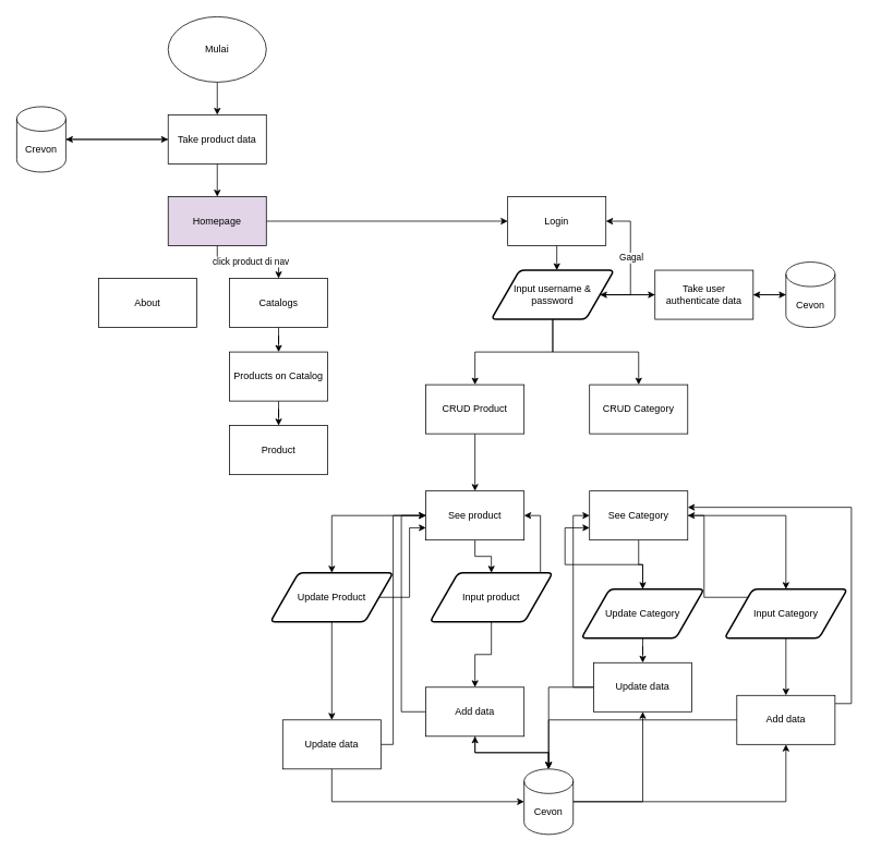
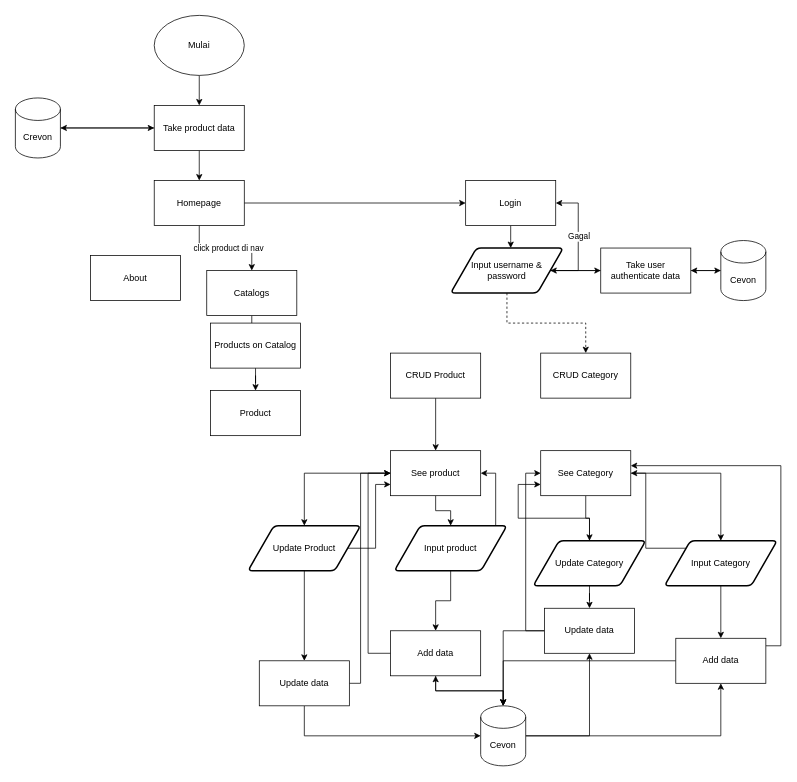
- <mxCell id="7" value="Homepage" style="rounded=0;whiteSpace=wrap;html=1;fillColor=#e1d5e7;" vertex="1" parent="1"><mxGeometry x="205" y="240" width="120" height="60" as="geometry" /></mxCell>
+ <mxCell id="7" value="Homepage" style="rounded=0;whiteSpace=wrap;html=1;" vertex="1" parent="1"><mxGeometry x="205" y="240" width="120" height="60" as="geometry" /></mxCell>
- <mxCell id="10" value="Catalogs" style="rounded=0;whiteSpace=wrap;html=1;" vertex="1" parent="1"><mxGeometry x="280" y="340" width="120" height="60" as="geometry" /></mxCell>
+ <mxCell id="10" value="Catalogs" style="rounded=0;whiteSpace=wrap;html=1;" vertex="1" parent="1"><mxGeometry x="275" y="360" width="120" height="60" as="geometry" /></mxCell>
- <mxCell id="25" style="edgeStyle=orthogonalEdgeStyle;rounded=0;orthogonalLoop=1;jettySize=auto;html=1;" edge="1" parent="1" source="27" target="18"><mxGeometry relative="1" as="geometry" /></mxCell>
+ <mxCell id="25" style="edgeStyle=orthogonalEdgeStyle;rounded=0;orthogonalLoop=1;jettySize=auto;html=1;dashed=1;" edge="1" parent="1" source="27" target="18"><mxGeometry relative="1" as="geometry" /></mxCell>
- <mxCell id="24" style="edgeStyle=orthogonalEdgeStyle;rounded=0;orthogonalLoop=1;jettySize=auto;html=1;" edge="1" parent="1" source="27" target="17"><mxGeometry relative="1" as="geometry" /></mxCell>
